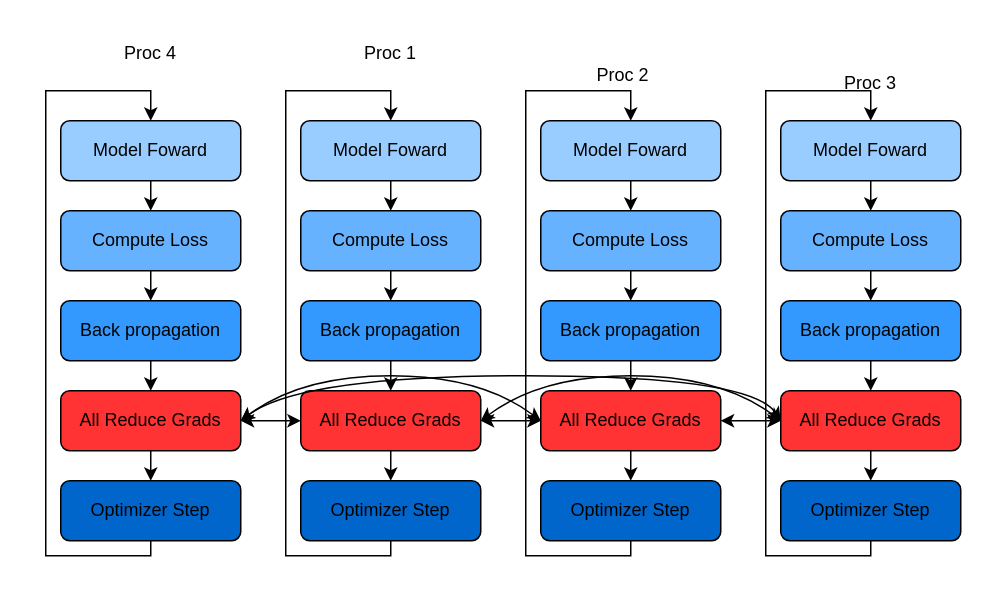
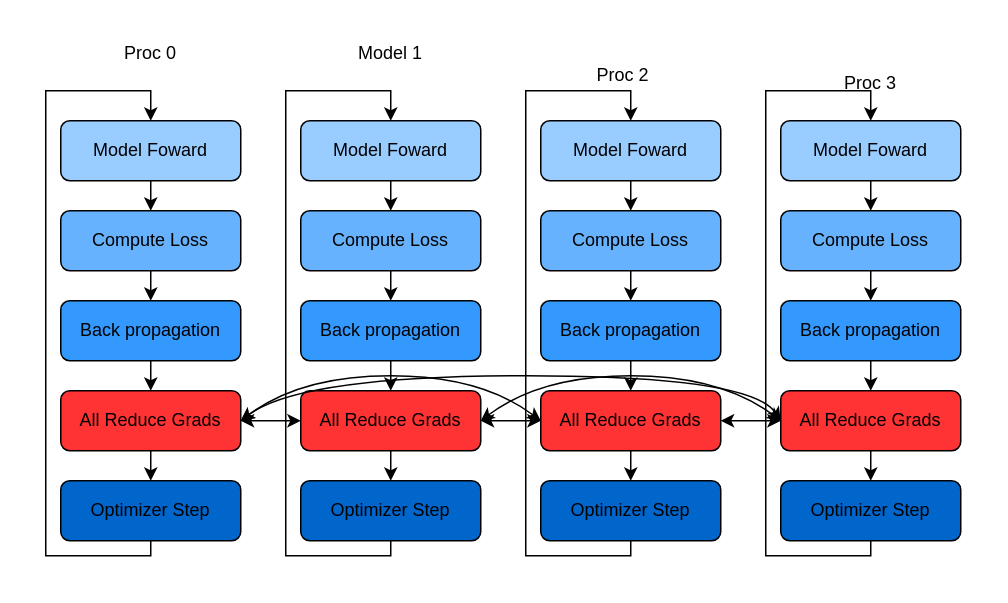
- <mxCell id="49" value="Proc 4" style="text;html=1;strokeColor=none;fillColor=none;align=center;verticalAlign=middle;whiteSpace=wrap;rounded=0;" parent="1" vertex="1"><mxGeometry x="70" y="20" width="60" height="30" as="geometry" /></mxCell>
+ <mxCell id="49" value="Proc 0" style="text;html=1;strokeColor=none;fillColor=none;align=center;verticalAlign=middle;whiteSpace=wrap;rounded=0;" parent="1" vertex="1"><mxGeometry x="70" y="20" width="60" height="30" as="geometry" /></mxCell>
- <mxCell id="50" value="Proc 1" style="text;html=1;strokeColor=none;fillColor=none;align=center;verticalAlign=middle;whiteSpace=wrap;rounded=0;" parent="1" vertex="1"><mxGeometry x="230" y="20" width="60" height="30" as="geometry" /></mxCell>
+ <mxCell id="50" value="Model 1" style="text;html=1;strokeColor=none;fillColor=none;align=center;verticalAlign=middle;whiteSpace=wrap;rounded=0;" parent="1" vertex="1"><mxGeometry x="230" y="20" width="60" height="30" as="geometry" /></mxCell>
